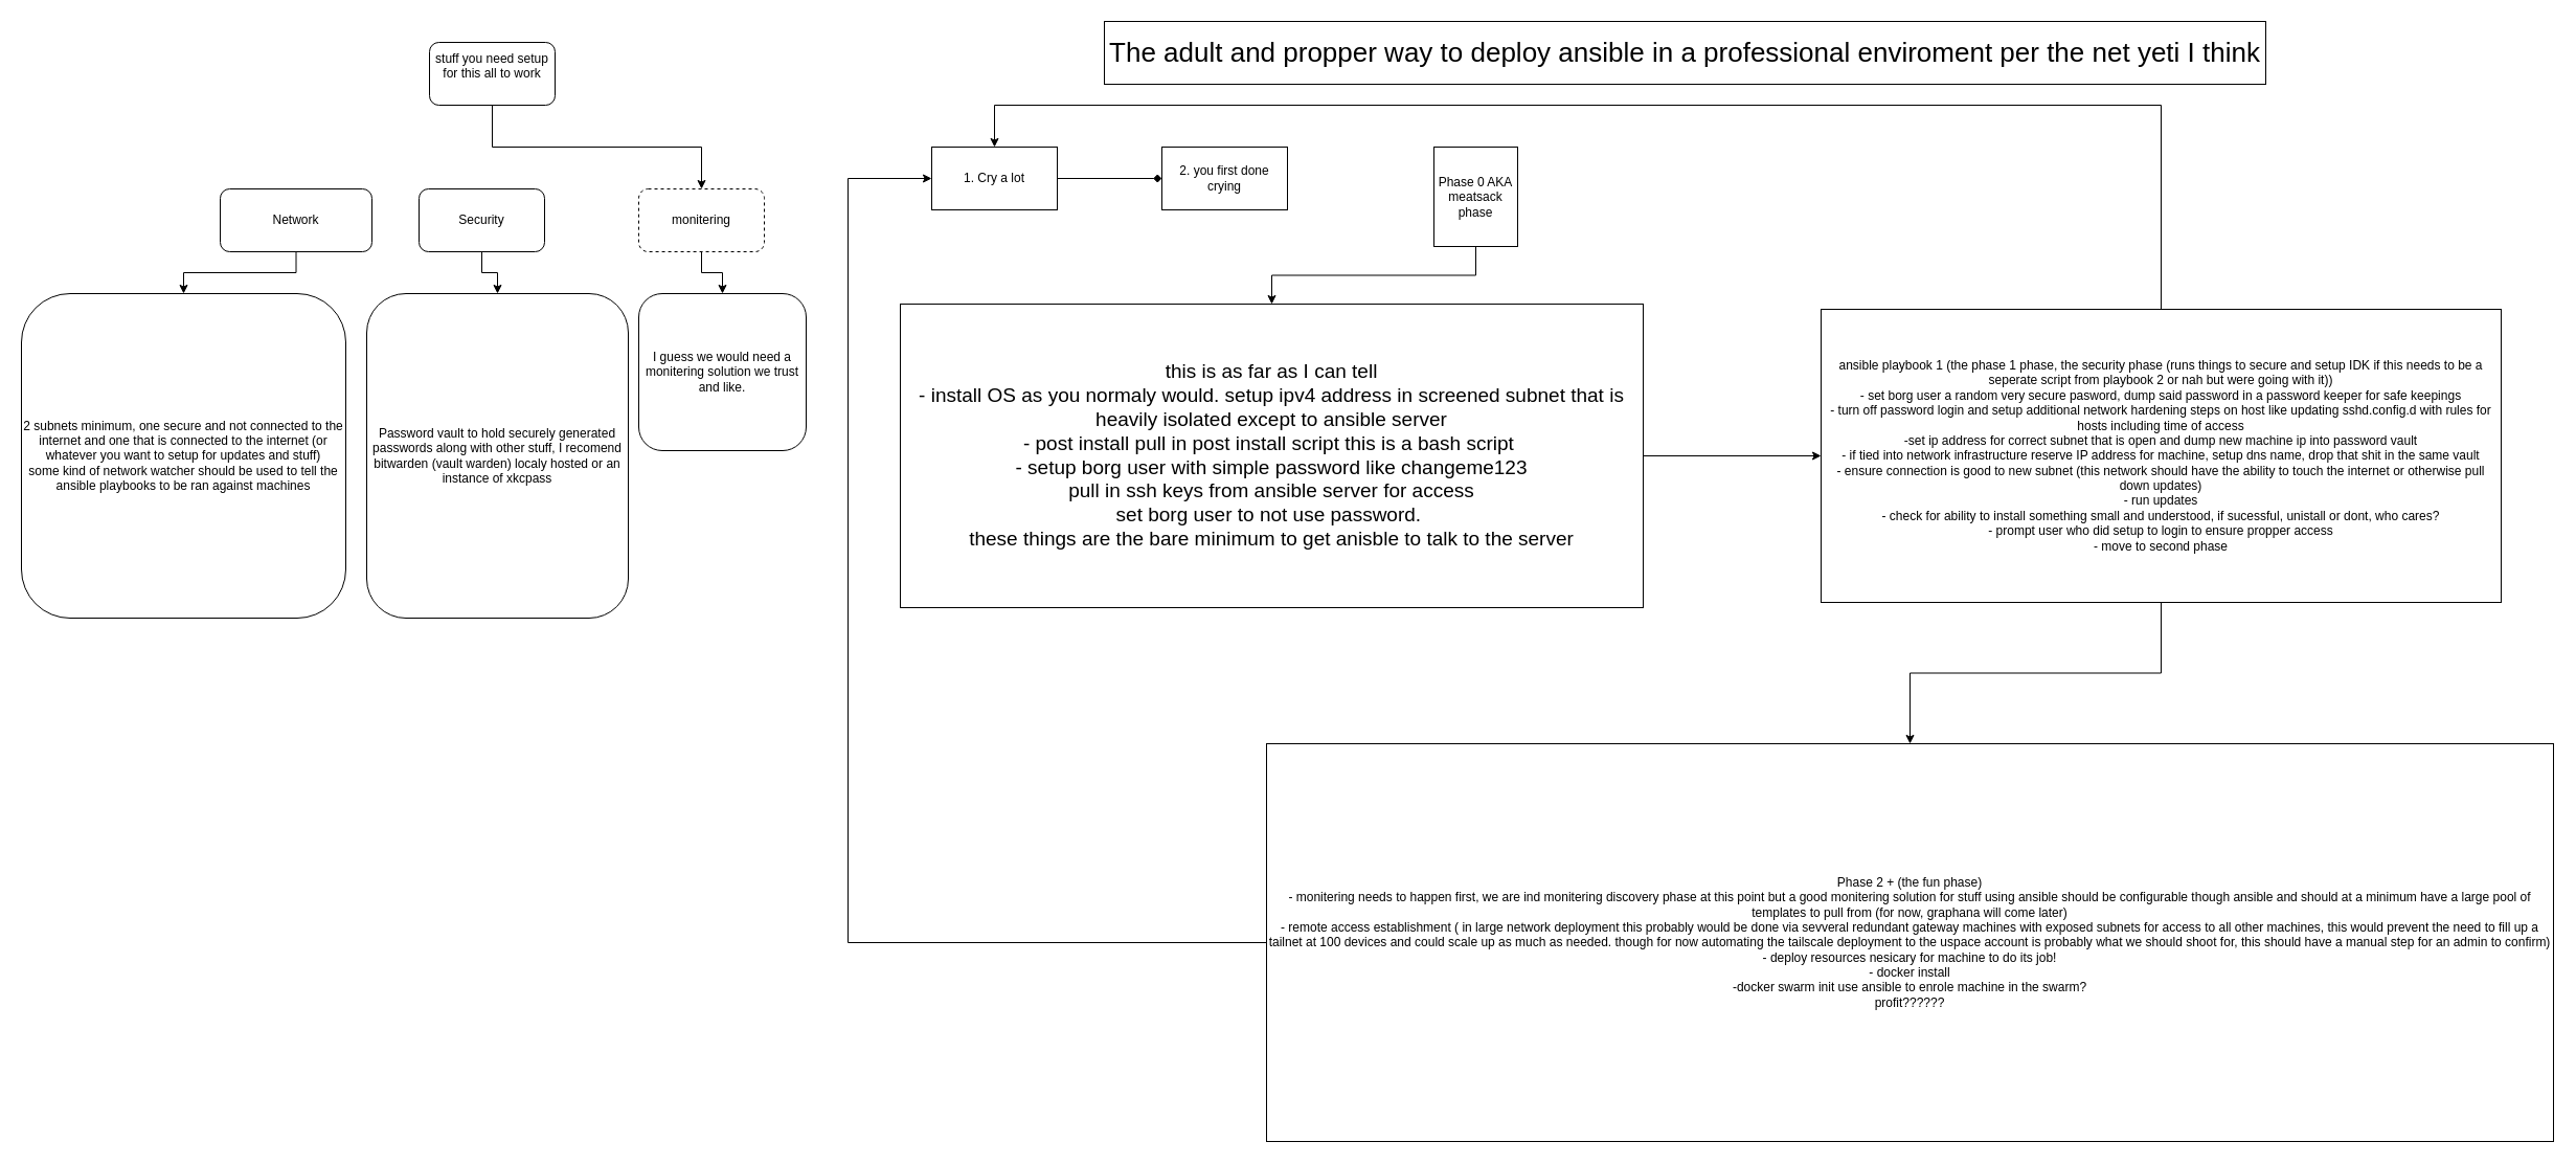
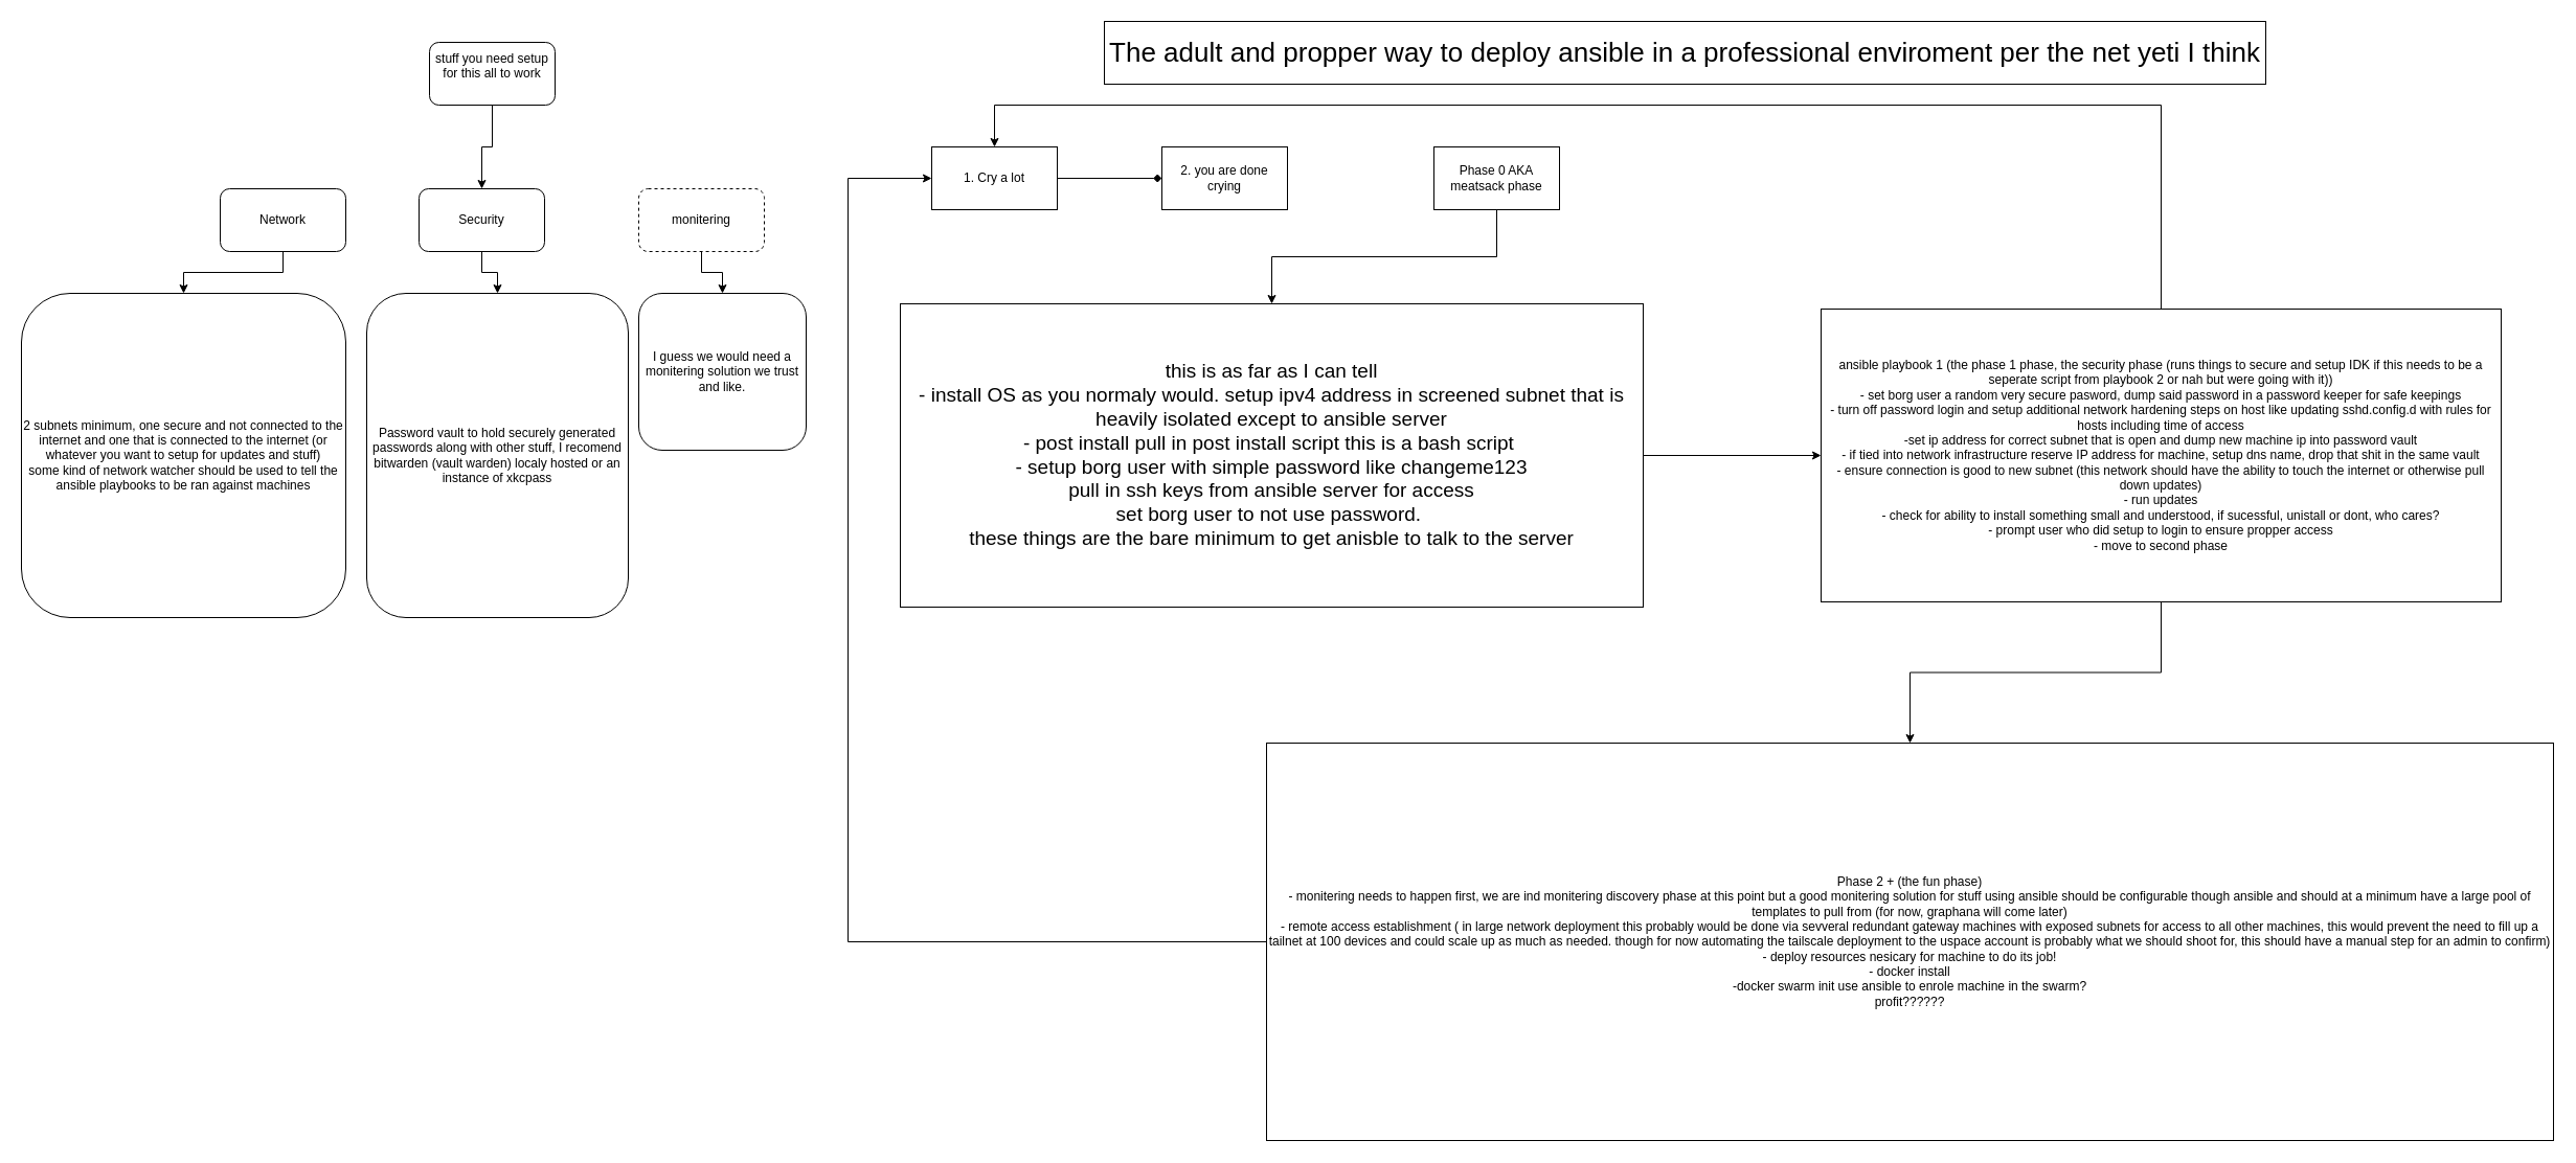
- <mxCell id="15" style="edgeStyle=orthogonalEdgeStyle;rounded=0;orthogonalLoop=1;jettySize=auto;html=1;exitX=0.5;exitY=1;exitDx=0;exitDy=0;" edge="1" parent="1" source="16" target="18"><mxGeometry relative="1" as="geometry" /></mxCell>
+ <mxCell id="15" style="edgeStyle=orthogonalEdgeStyle;rounded=0;orthogonalLoop=1;jettySize=auto;html=1;exitX=0.5;exitY=1;exitDx=0;exitDy=0;entryX=0.5;entryY=0;entryDx=0;entryDy=0;" edge="1" parent="1" source="16" target="19"><mxGeometry relative="1" as="geometry" /></mxCell>
- <mxCell id="5" value="2. you first done crying" style="rounded=0;whiteSpace=wrap;html=1;" parent="1" vertex="1"><mxGeometry x="1110" y="140" width="120" height="60" as="geometry" /></mxCell>
+ <mxCell id="5" value="2. you are done crying" style="rounded=0;whiteSpace=wrap;html=1;" parent="1" vertex="1"><mxGeometry x="1110" y="140" width="120" height="60" as="geometry" /></mxCell>
- <mxCell id="7" value="Phase 0 AKA meatsack phase" style="whiteSpace=wrap;html=1;" parent="1" vertex="1"><mxGeometry x="1370" y="140" width="80" height="95" as="geometry" /></mxCell>
+ <mxCell id="7" value="Phase 0 AKA meatsack phase" style="whiteSpace=wrap;html=1;" parent="1" vertex="1"><mxGeometry x="1370" y="140" width="120" height="60" as="geometry" /></mxCell>
- <mxCell id="21" value="Network" style="rounded=1;whiteSpace=wrap;html=1;" vertex="1" parent="1"><mxGeometry x="210" y="180" width="145" height="60" as="geometry" /></mxCell>
+ <mxCell id="21" value="Network" style="rounded=1;whiteSpace=wrap;html=1;" vertex="1" parent="1"><mxGeometry x="210" y="180" width="120" height="60" as="geometry" /></mxCell>
